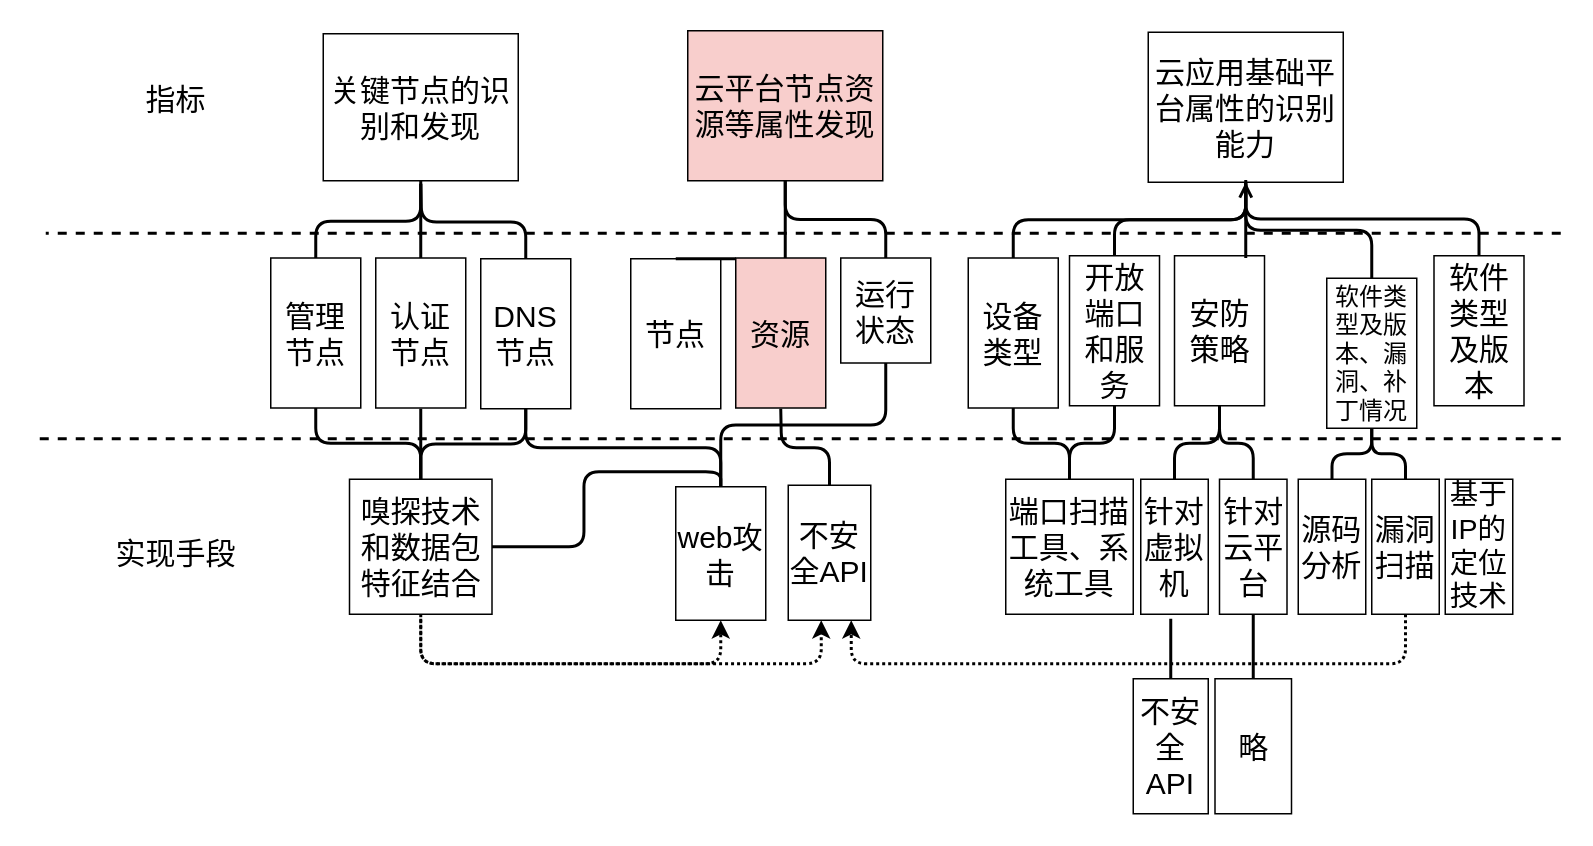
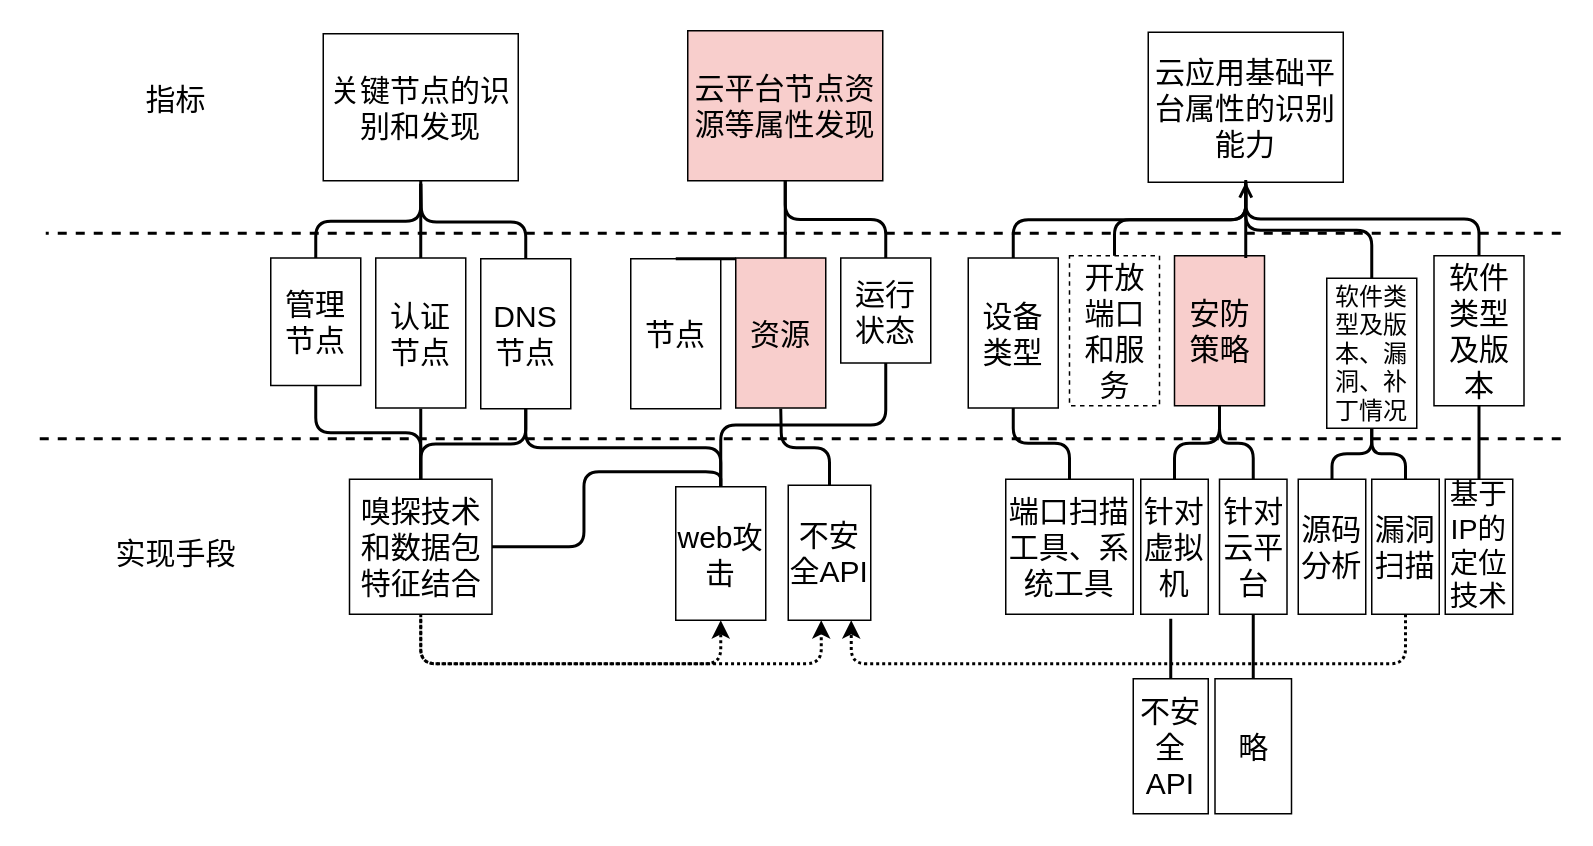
- <mxCell id="13" value="&lt;font style=&quot;font-size: 20px&quot;&gt;开放端口和服务&lt;/font&gt;" style="rounded=0;whiteSpace=wrap;html=1;" parent="1" vertex="1"><mxGeometry x="712.5" y="170" width="60" height="100" as="geometry" /></mxCell>
+ <mxCell id="13" value="&lt;font style=&quot;font-size: 20px&quot;&gt;开放端口和服务&lt;/font&gt;" style="rounded=0;whiteSpace=wrap;html=1;dashed=1;" parent="1" vertex="1"><mxGeometry x="712.5" y="170" width="60" height="100" as="geometry" /></mxCell>
- <mxCell id="14" value="&lt;font style=&quot;font-size: 20px&quot;&gt;安防策略&lt;/font&gt;" style="rounded=0;whiteSpace=wrap;html=1;" parent="1" vertex="1"><mxGeometry x="782.5" y="170" width="60" height="100" as="geometry" /></mxCell>
+ <mxCell id="14" value="&lt;font style=&quot;font-size: 20px&quot;&gt;安防策略&lt;/font&gt;" style="rounded=0;whiteSpace=wrap;html=1;fillColor=#f8cecc;" parent="1" vertex="1"><mxGeometry x="782.5" y="170" width="60" height="100" as="geometry" /></mxCell>
- <mxCell id="6" value="&lt;font style=&quot;font-size: 20px&quot;&gt;管理节点&lt;/font&gt;" style="rounded=0;whiteSpace=wrap;html=1;" parent="1" vertex="1"><mxGeometry x="180" y="171.5" width="60" height="100" as="geometry" /></mxCell>
+ <mxCell id="6" value="&lt;font style=&quot;font-size: 20px&quot;&gt;管理节点&lt;/font&gt;" style="rounded=0;whiteSpace=wrap;html=1;" parent="1" vertex="1"><mxGeometry x="180" y="171.5" width="60" height="85" as="geometry" /></mxCell>
- <mxCell id="46" value="" style="endArrow=none;html=1;strokeWidth=2;edgeStyle=elbowEdgeStyle;elbow=vertical;entryX=0.5;entryY=1;entryDx=0;entryDy=0;exitX=0.5;exitY=0;exitDx=0;exitDy=0;" parent="1" source="22" target="13" edge="1"><mxGeometry width="50" height="50" relative="1" as="geometry"><mxPoint x="723" y="329" as="sourcePoint" /><mxPoint x="700" y="282" as="targetPoint" /></mxGeometry></mxCell>
+ <mxCell id="51" value="" style="endArrow=none;html=1;strokeWidth=2;entryX=0.5;entryY=1;entryDx=0;entryDy=0;exitX=0.5;exitY=0;exitDx=0;exitDy=0;" parent="1" source="27" target="15" edge="1"><mxGeometry width="50" height="50" relative="1" as="geometry"><mxPoint x="840" y="181.5" as="sourcePoint" /><mxPoint x="840" y="129.5" as="targetPoint" /></mxGeometry></mxCell>
